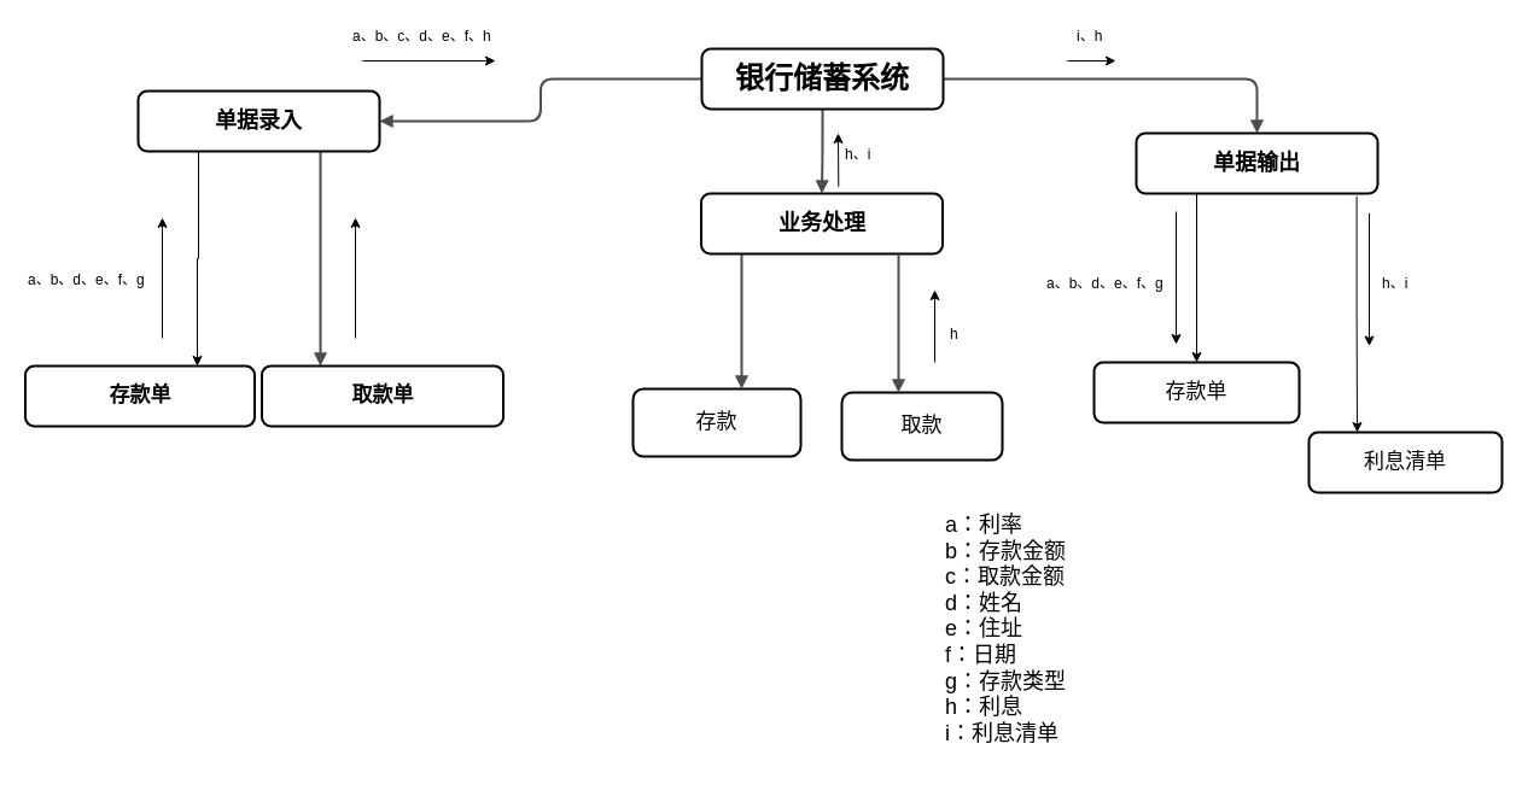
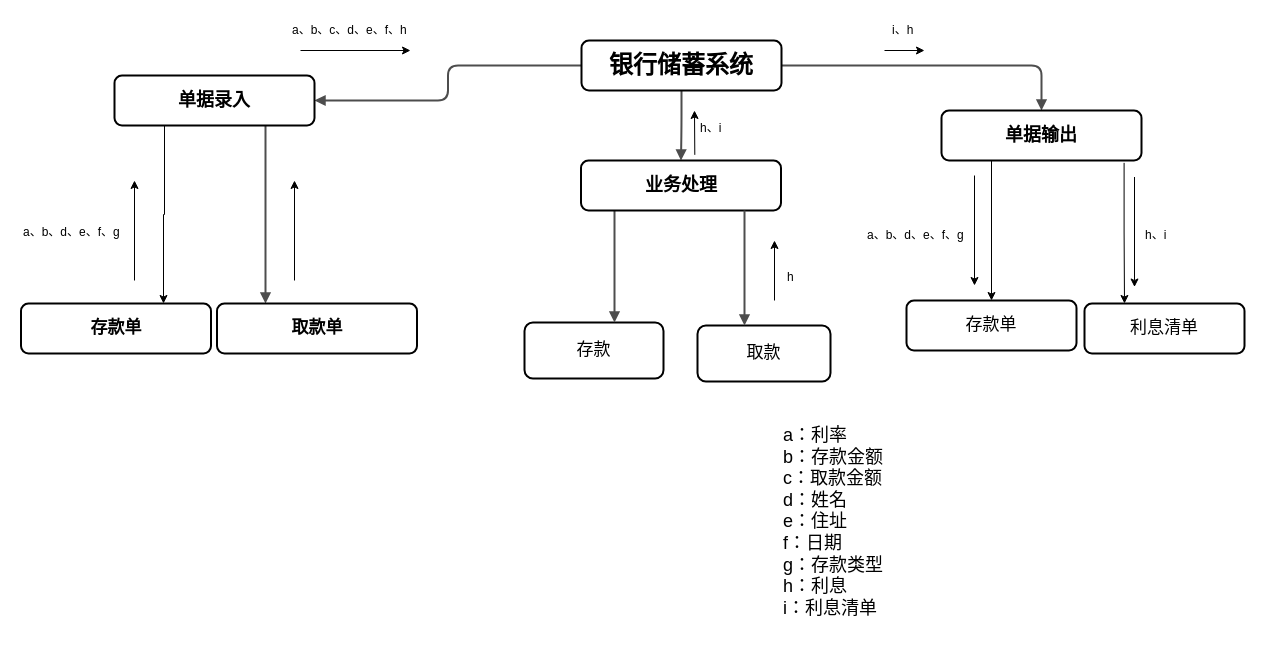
- <mxCell id="18" value="&lt;font style=&quot;font-size: 17px ; font-weight: normal&quot;&gt;利息清单&lt;/font&gt;" style="whiteSpace=wrap;html=1;rounded=1;shadow=0;comic=0;strokeWidth=2;fillColor=#ffffff;fontFamily=Verdana;align=center;fontSize=12;fontStyle=1" parent="1" vertex="1"><mxGeometry x="1084" y="358" width="160" height="50" as="geometry" /></mxCell>
+ <mxCell id="18" value="&lt;font style=&quot;font-size: 17px ; font-weight: normal&quot;&gt;利息清单&lt;/font&gt;" style="whiteSpace=wrap;html=1;rounded=1;shadow=0;comic=0;strokeWidth=2;fillColor=#ffffff;fontFamily=Verdana;align=center;fontSize=12;fontStyle=1" parent="1" vertex="1"><mxGeometry x="1084" y="303" width="160" height="50" as="geometry" /></mxCell>
